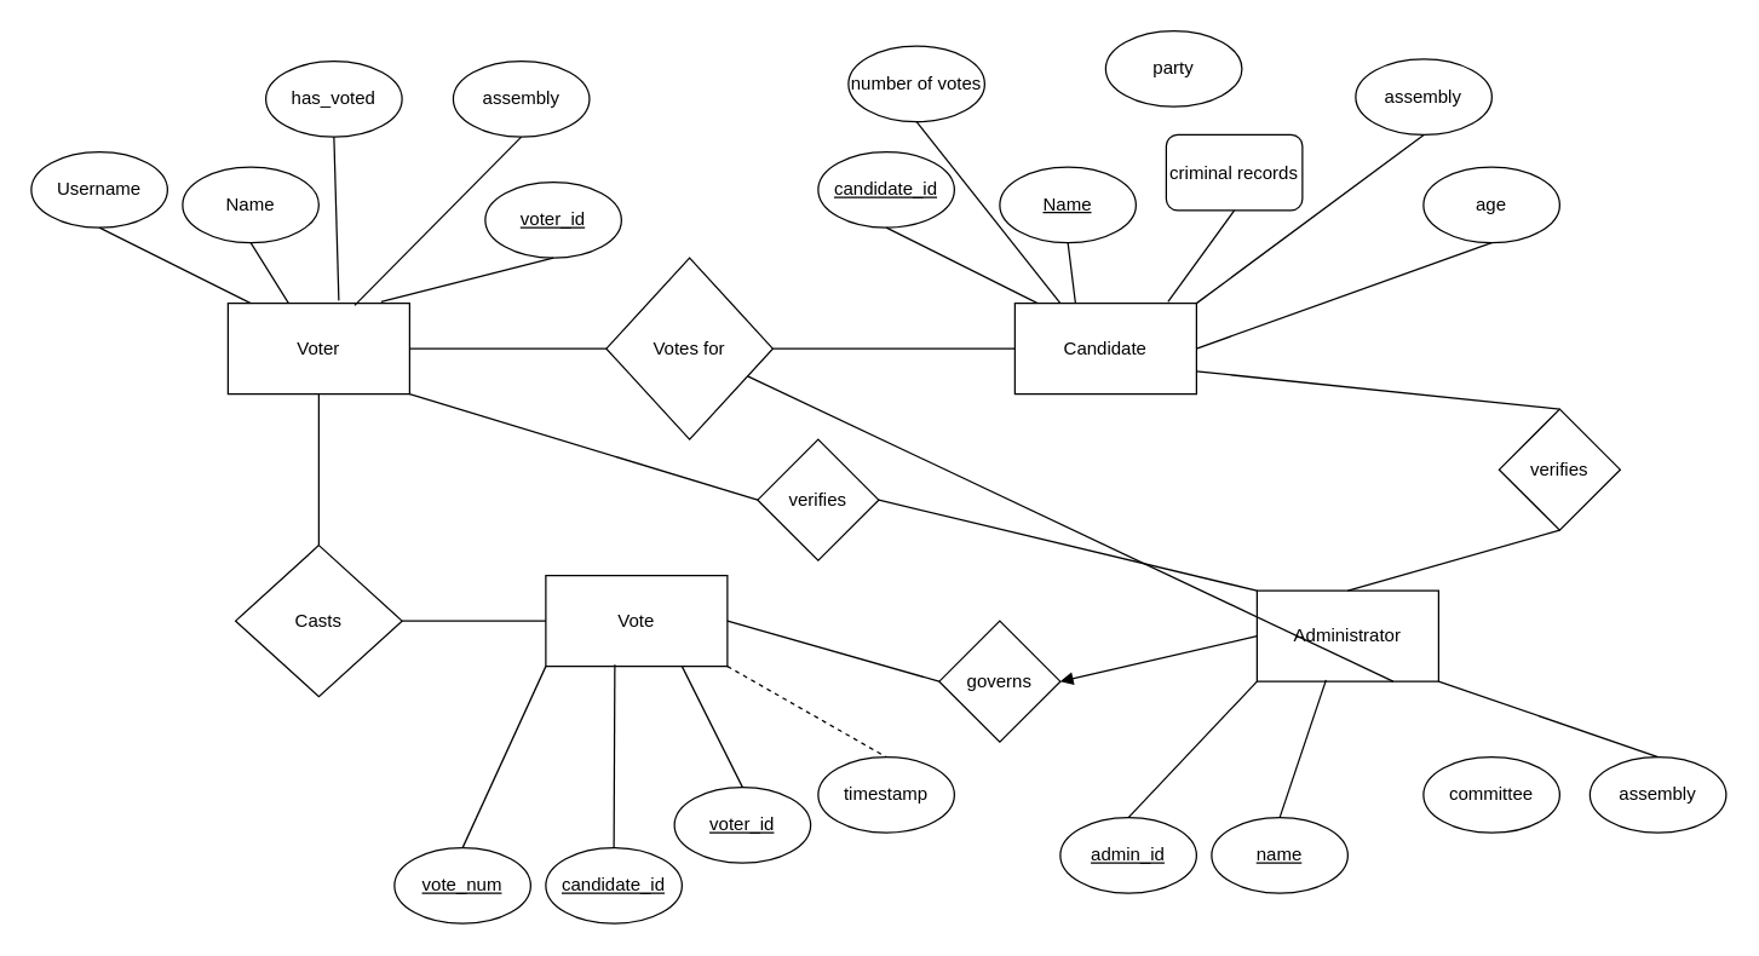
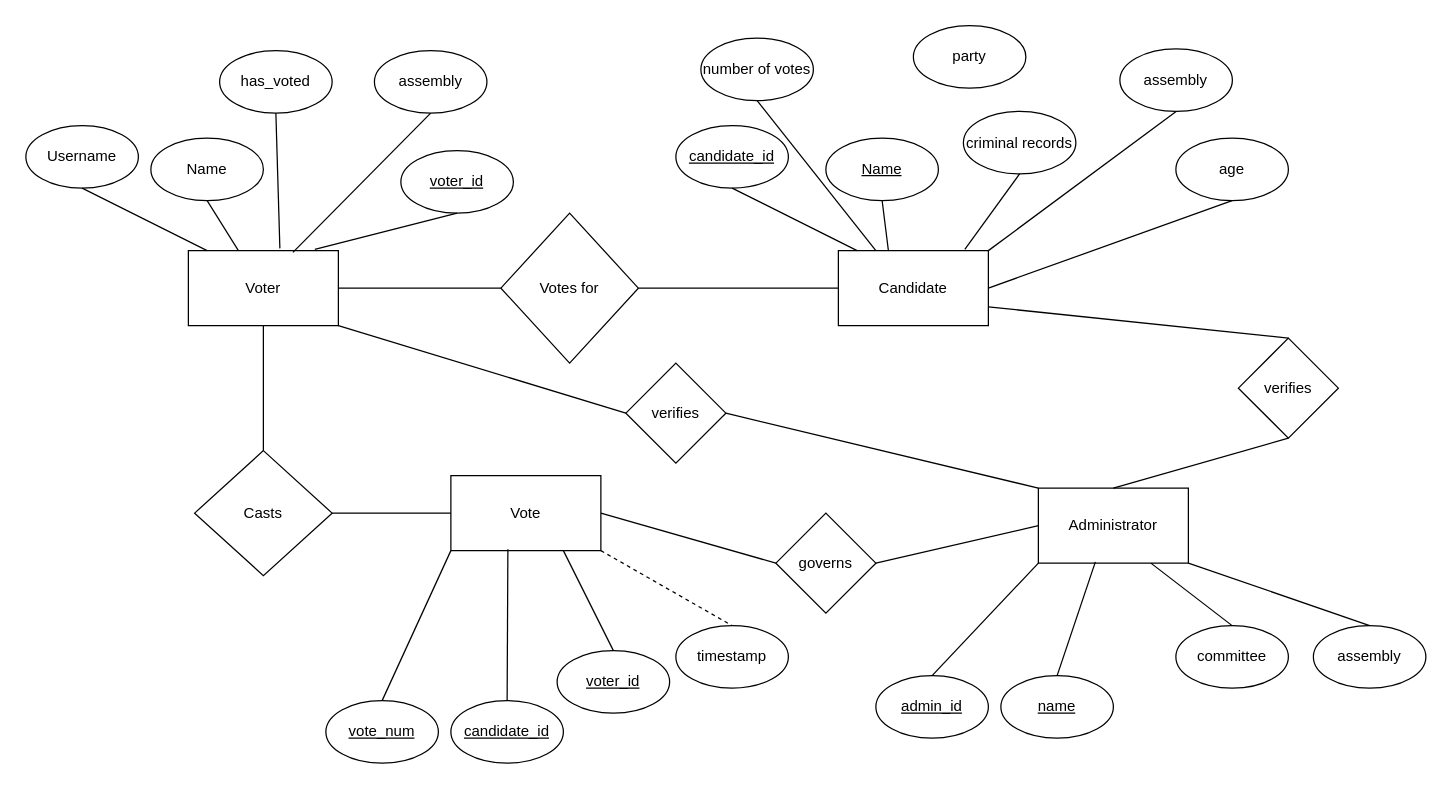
- <mxCell id="28" value="criminal records" style="whiteSpace=wrap;html=1;rounded=1;" parent="1" vertex="1"><mxGeometry x="770" y="88.62" width="90" height="50" as="geometry" /></mxCell>
+ <mxCell id="28" value="criminal records" style="ellipse;whiteSpace=wrap;html=1;" parent="1" vertex="1"><mxGeometry x="770" y="88.62" width="90" height="50" as="geometry" /></mxCell>
- <mxCell id="44" value="" style="endArrow=none;html=1;exitX=0.75;exitY=1;exitDx=0;exitDy=0;" edge="1" parent="1" source="38" target="2"><mxGeometry width="50" height="50" relative="1" as="geometry"><mxPoint x="888.2" y="658.2" as="sourcePoint" /><mxPoint x="865" y="650" as="targetPoint" /></mxGeometry></mxCell>
+ <mxCell id="44" value="" style="endArrow=none;html=1;entryX=0.5;entryY=0;entryDx=0;entryDy=0;exitX=0.75;exitY=1;exitDx=0;exitDy=0;" edge="1" parent="1" source="38" target="41"><mxGeometry width="50" height="50" relative="1" as="geometry"><mxPoint x="888.2" y="658.2" as="sourcePoint" /><mxPoint x="865" y="650" as="targetPoint" /></mxGeometry></mxCell>
- <mxCell id="46" value="" style="endArrow=block;html=1;entryX=1;entryY=0.5;entryDx=0;entryDy=0;exitX=0;exitY=0.5;exitDx=0;exitDy=0;" edge="1" parent="1" source="38" target="45"><mxGeometry width="50" height="50" relative="1" as="geometry"><mxPoint x="840" y="460" as="sourcePoint" /><mxPoint x="755" y="550" as="targetPoint" /></mxGeometry></mxCell>
+ <mxCell id="46" value="" style="endArrow=none;html=1;entryX=1;entryY=0.5;entryDx=0;entryDy=0;exitX=0;exitY=0.5;exitDx=0;exitDy=0;" edge="1" parent="1" source="38" target="45"><mxGeometry width="50" height="50" relative="1" as="geometry"><mxPoint x="840" y="460" as="sourcePoint" /><mxPoint x="755" y="550" as="targetPoint" /></mxGeometry></mxCell>
